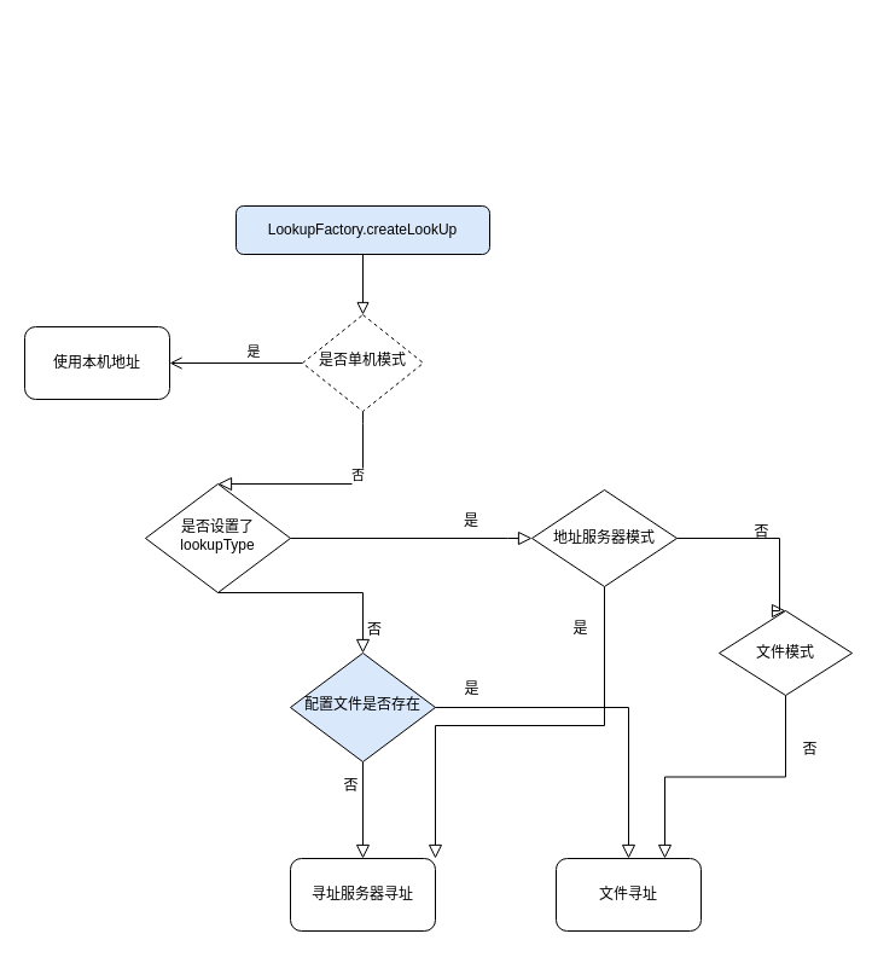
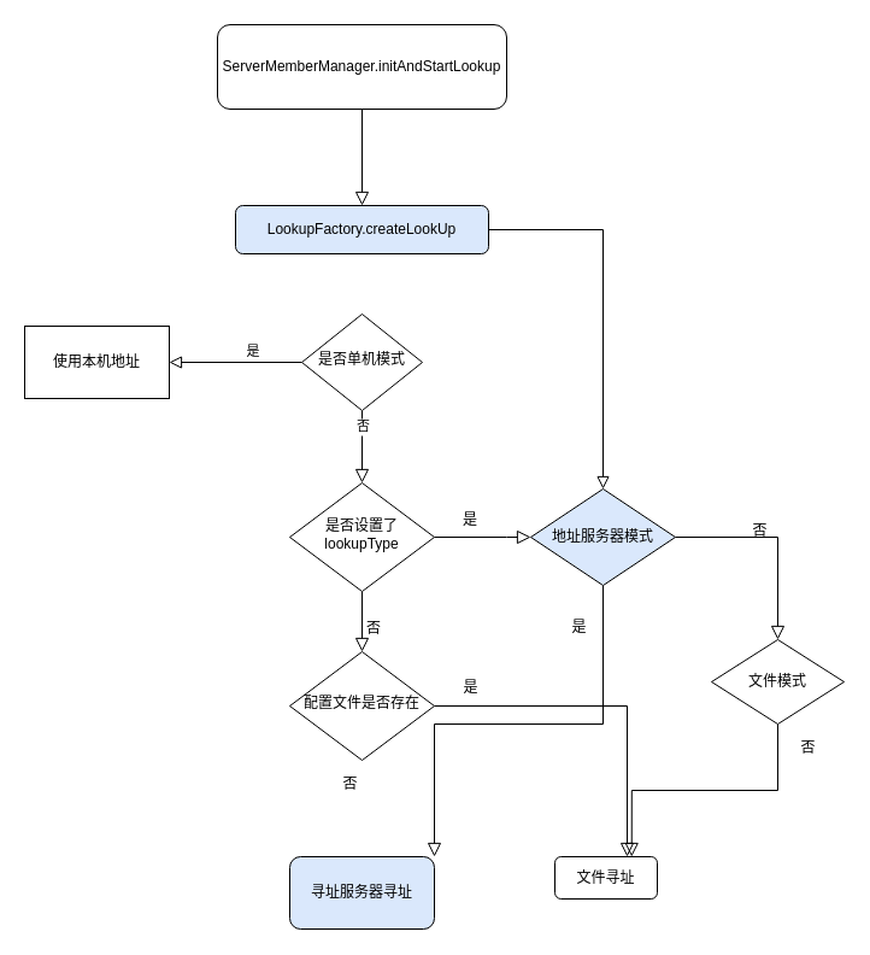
+ <mxCell id="9" value="ServerMemberManager.initAndStartLookup" style="rounded=1;shadow=0;strokeWidth=1;glass=0;align=center;whiteSpace=wrap;verticalAlign=middle;" vertex="1" parent="1"><mxGeometry x="180" y="20" width="240" height="70" as="geometry" /></mxCell>
+ <mxCell id="8" value="" style="edgeStyle=orthogonalEdgeStyle;rounded=0;orthogonalLoop=1;jettySize=auto;entryX=0.5;entryY=0;entryDx=0;entryDy=0;endArrow=block;endFill=0;strokeWidth=1;endSize=9;" edge="1" parent="1" source="9" target="3"><mxGeometry relative="1" as="geometry" /></mxCell>
- <mxCell id="2" value="" style="rounded=0;jettySize=auto;orthogonalLoop=1;fontSize=11;endArrow=block;endFill=0;endSize=8;strokeWidth=1;shadow=0;labelBackgroundColor=none;edgeStyle=orthogonalEdgeStyle;" parent="1" source="3" target="7" edge="1"><mxGeometry relative="1" as="geometry" /></mxCell>
+ <mxCell id="2" value="" style="rounded=0;jettySize=auto;orthogonalLoop=1;fontSize=11;endArrow=block;endFill=0;endSize=8;strokeWidth=1;shadow=0;labelBackgroundColor=none;edgeStyle=orthogonalEdgeStyle;" parent="1" source="3" target="25" edge="1"><mxGeometry relative="1" as="geometry" /></mxCell>
- <mxCell id="10" value="使用本机地址" style="rounded=1;whiteSpace=wrap;align=center;" vertex="1" parent="1"><mxGeometry x="20" y="270" width="120" height="60" as="geometry" /></mxCell>
+ <mxCell id="10" value="使用本机地址" style="whiteSpace=wrap;align=center;rounded=0;" vertex="1" parent="1"><mxGeometry x="20" y="270" width="120" height="60" as="geometry" /></mxCell>
- <mxCell id="4" value="是" style="rounded=0;jettySize=auto;orthogonalLoop=1;fontSize=11;endArrow=open;endFill=0;endSize=8;strokeWidth=1;shadow=0;labelBackgroundColor=none;edgeStyle=orthogonalEdgeStyle;entryX=1;entryY=0.5;entryDx=0;entryDy=0;" parent="1" source="7" target="10" edge="1"><mxGeometry x="-0.273" y="-10" relative="1" as="geometry"><mxPoint as="offset" /><mxPoint x="160" y="300" as="targetPoint" /><Array as="points" /></mxGeometry></mxCell>
+ <mxCell id="4" value="是" style="rounded=0;jettySize=auto;orthogonalLoop=1;fontSize=11;endArrow=block;endFill=0;endSize=8;strokeWidth=1;shadow=0;labelBackgroundColor=none;edgeStyle=orthogonalEdgeStyle;entryX=1;entryY=0.5;entryDx=0;entryDy=0;" parent="1" source="7" target="10" edge="1"><mxGeometry x="-0.273" y="-10" relative="1" as="geometry"><mxPoint as="offset" /><mxPoint x="160" y="300" as="targetPoint" /><Array as="points" /></mxGeometry></mxCell>
- <mxCell id="7" value="是否单机模式" style="rhombus;whiteSpace=wrap;shadow=0;fontFamily=Helvetica;fontSize=12;align=center;strokeWidth=1;spacing=6;spacingTop=-4;dashed=1;" parent="1" vertex="1"><mxGeometry x="250" y="260" width="100" height="80" as="geometry" /></mxCell>
+ <mxCell id="7" value="是否单机模式" style="rhombus;whiteSpace=wrap;shadow=0;fontFamily=Helvetica;fontSize=12;align=center;strokeWidth=1;spacing=6;spacingTop=-4;" parent="1" vertex="1"><mxGeometry x="250" y="260" width="100" height="80" as="geometry" /></mxCell>
- <mxCell id="15" value="是否设置了lookupType" style="rhombus;whiteSpace=wrap;shadow=0;fontFamily=Helvetica;fontSize=12;align=center;strokeWidth=1;spacing=6;spacingTop=-4;" vertex="1" parent="1"><mxGeometry x="120" y="400" width="120" height="90" as="geometry" /></mxCell>
+ <mxCell id="15" value="是否设置了lookupType" style="rhombus;whiteSpace=wrap;shadow=0;fontFamily=Helvetica;fontSize=12;align=center;strokeWidth=1;spacing=6;spacingTop=-4;" vertex="1" parent="1"><mxGeometry x="240" y="400" width="120" height="90" as="geometry" /></mxCell>
- <mxCell id="25" value="地址服务器模式" style="rhombus;whiteSpace=wrap;align=center;" vertex="1" parent="1"><mxGeometry x="440" y="405" width="120" height="80" as="geometry" /></mxCell>
+ <mxCell id="25" value="地址服务器模式" style="rhombus;whiteSpace=wrap;align=center;fillColor=#dae8fc;" vertex="1" parent="1"><mxGeometry x="440" y="405" width="120" height="80" as="geometry" /></mxCell>
- <mxCell id="27" value="文件模式" style="rhombus;whiteSpace=wrap;align=center;" vertex="1" parent="1"><mxGeometry x="595" y="505" width="110" height="70" as="geometry" /></mxCell>
+ <mxCell id="27" value="文件模式" style="rhombus;whiteSpace=wrap;align=center;" vertex="1" parent="1"><mxGeometry x="590" y="530" width="110" height="70" as="geometry" /></mxCell>
- <mxCell id="20" value="配置文件是否存在" style="rhombus;whiteSpace=wrap;shadow=0;fontFamily=Helvetica;fontSize=12;align=center;strokeWidth=1;spacing=6;spacingTop=-4;fillColor=#dae8fc;" vertex="1" parent="1"><mxGeometry x="240" y="540" width="120" height="90" as="geometry" /></mxCell>
+ <mxCell id="20" value="配置文件是否存在" style="rhombus;whiteSpace=wrap;shadow=0;fontFamily=Helvetica;fontSize=12;align=center;strokeWidth=1;spacing=6;spacingTop=-4;" vertex="1" parent="1"><mxGeometry x="240" y="540" width="120" height="90" as="geometry" /></mxCell>
- <mxCell id="17" value="" style="edgeStyle=orthogonalEdgeStyle;rounded=0;orthogonalLoop=1;jettySize=auto;endArrow=block;endFill=0;endSize=9;strokeWidth=1;" edge="1" parent="1" source="20" target="18"><mxGeometry relative="1" as="geometry"><mxPoint x="160" y="710" as="targetPoint" /><Array as="points"><mxPoint x="300" y="770" /><mxPoint x="300" y="770" /></Array></mxGeometry></mxCell>
- <mxCell id="18" value="寻址服务器寻址" style="rounded=1;whiteSpace=wrap;align=center;" vertex="1" parent="1"><mxGeometry x="240" y="710" width="120" height="60" as="geometry" /></mxCell>
+ <mxCell id="18" value="寻址服务器寻址" style="rounded=1;whiteSpace=wrap;align=center;fillColor=#dae8fc;" vertex="1" parent="1"><mxGeometry x="240" y="710" width="120" height="60" as="geometry" /></mxCell>
- <mxCell id="19" value="文件寻址" style="rounded=1;whiteSpace=wrap;align=center;" vertex="1" parent="1"><mxGeometry x="460" y="710" width="120" height="60" as="geometry" /></mxCell>
+ <mxCell id="19" value="文件寻址" style="rounded=1;whiteSpace=wrap;align=center;" vertex="1" parent="1"><mxGeometry x="460" y="710" width="85" height="35" as="geometry" /></mxCell>
